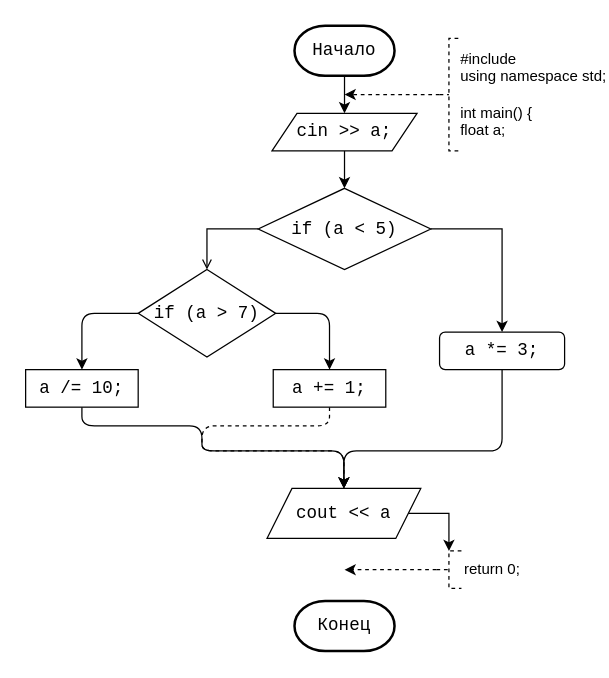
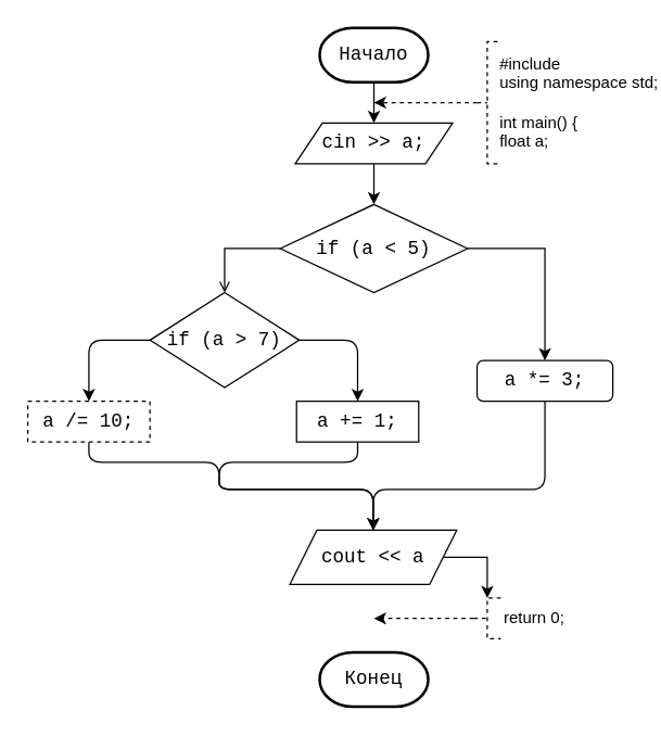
- <mxCell id="18" value="a /= 10;" style="rounded=0;whiteSpace=wrap;html=1;fontFamily=Courier New;fontSize=14;" parent="1" vertex="1"><mxGeometry x="20" y="295" width="90" height="30" as="geometry" /></mxCell>
+ <mxCell id="18" value="a /= 10;" style="rounded=0;whiteSpace=wrap;html=1;fontFamily=Courier New;fontSize=14;dashed=1;" parent="1" vertex="1"><mxGeometry x="20" y="295" width="90" height="30" as="geometry" /></mxCell>
- <mxCell id="15" style="edgeStyle=orthogonalEdgeStyle;curved=0;rounded=1;sketch=0;orthogonalLoop=1;jettySize=auto;html=1;strokeWidth=1;entryX=0.5;entryY=0;entryDx=0;entryDy=0;dashed=1;" edge="1" parent="1" source="16" target="20"><mxGeometry relative="1" as="geometry"><mxPoint x="161" y="370" as="targetPoint" /><Array as="points"><mxPoint x="263" y="340" /><mxPoint x="161" y="340" /><mxPoint x="161" y="360" /><mxPoint x="275" y="360" /></Array></mxGeometry></mxCell>
+ <mxCell id="15" style="edgeStyle=orthogonalEdgeStyle;curved=0;rounded=1;sketch=0;orthogonalLoop=1;jettySize=auto;html=1;strokeWidth=1;entryX=0.5;entryY=0;entryDx=0;entryDy=0;" edge="1" parent="1" source="16" target="20"><mxGeometry relative="1" as="geometry"><mxPoint x="161" y="370" as="targetPoint" /><Array as="points"><mxPoint x="263" y="340" /><mxPoint x="161" y="340" /><mxPoint x="161" y="360" /><mxPoint x="275" y="360" /></Array></mxGeometry></mxCell>
